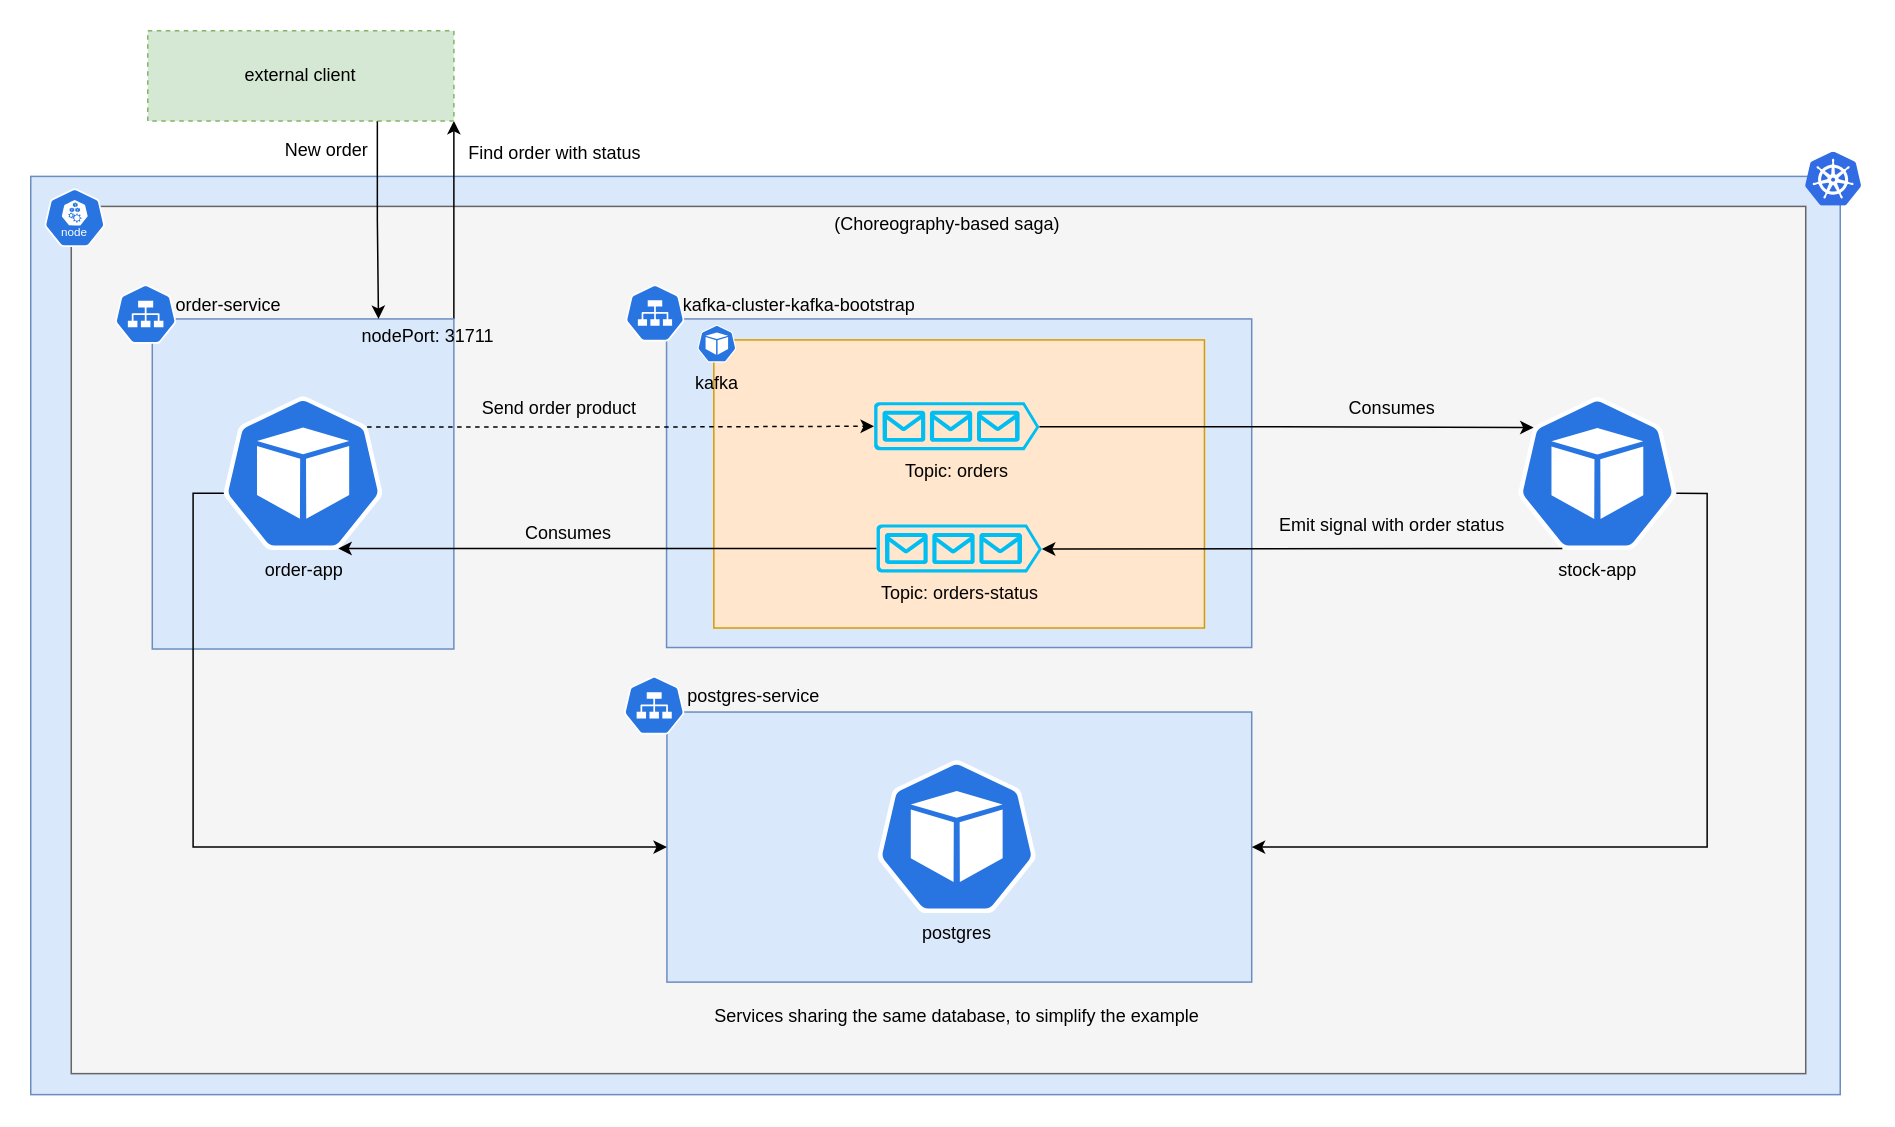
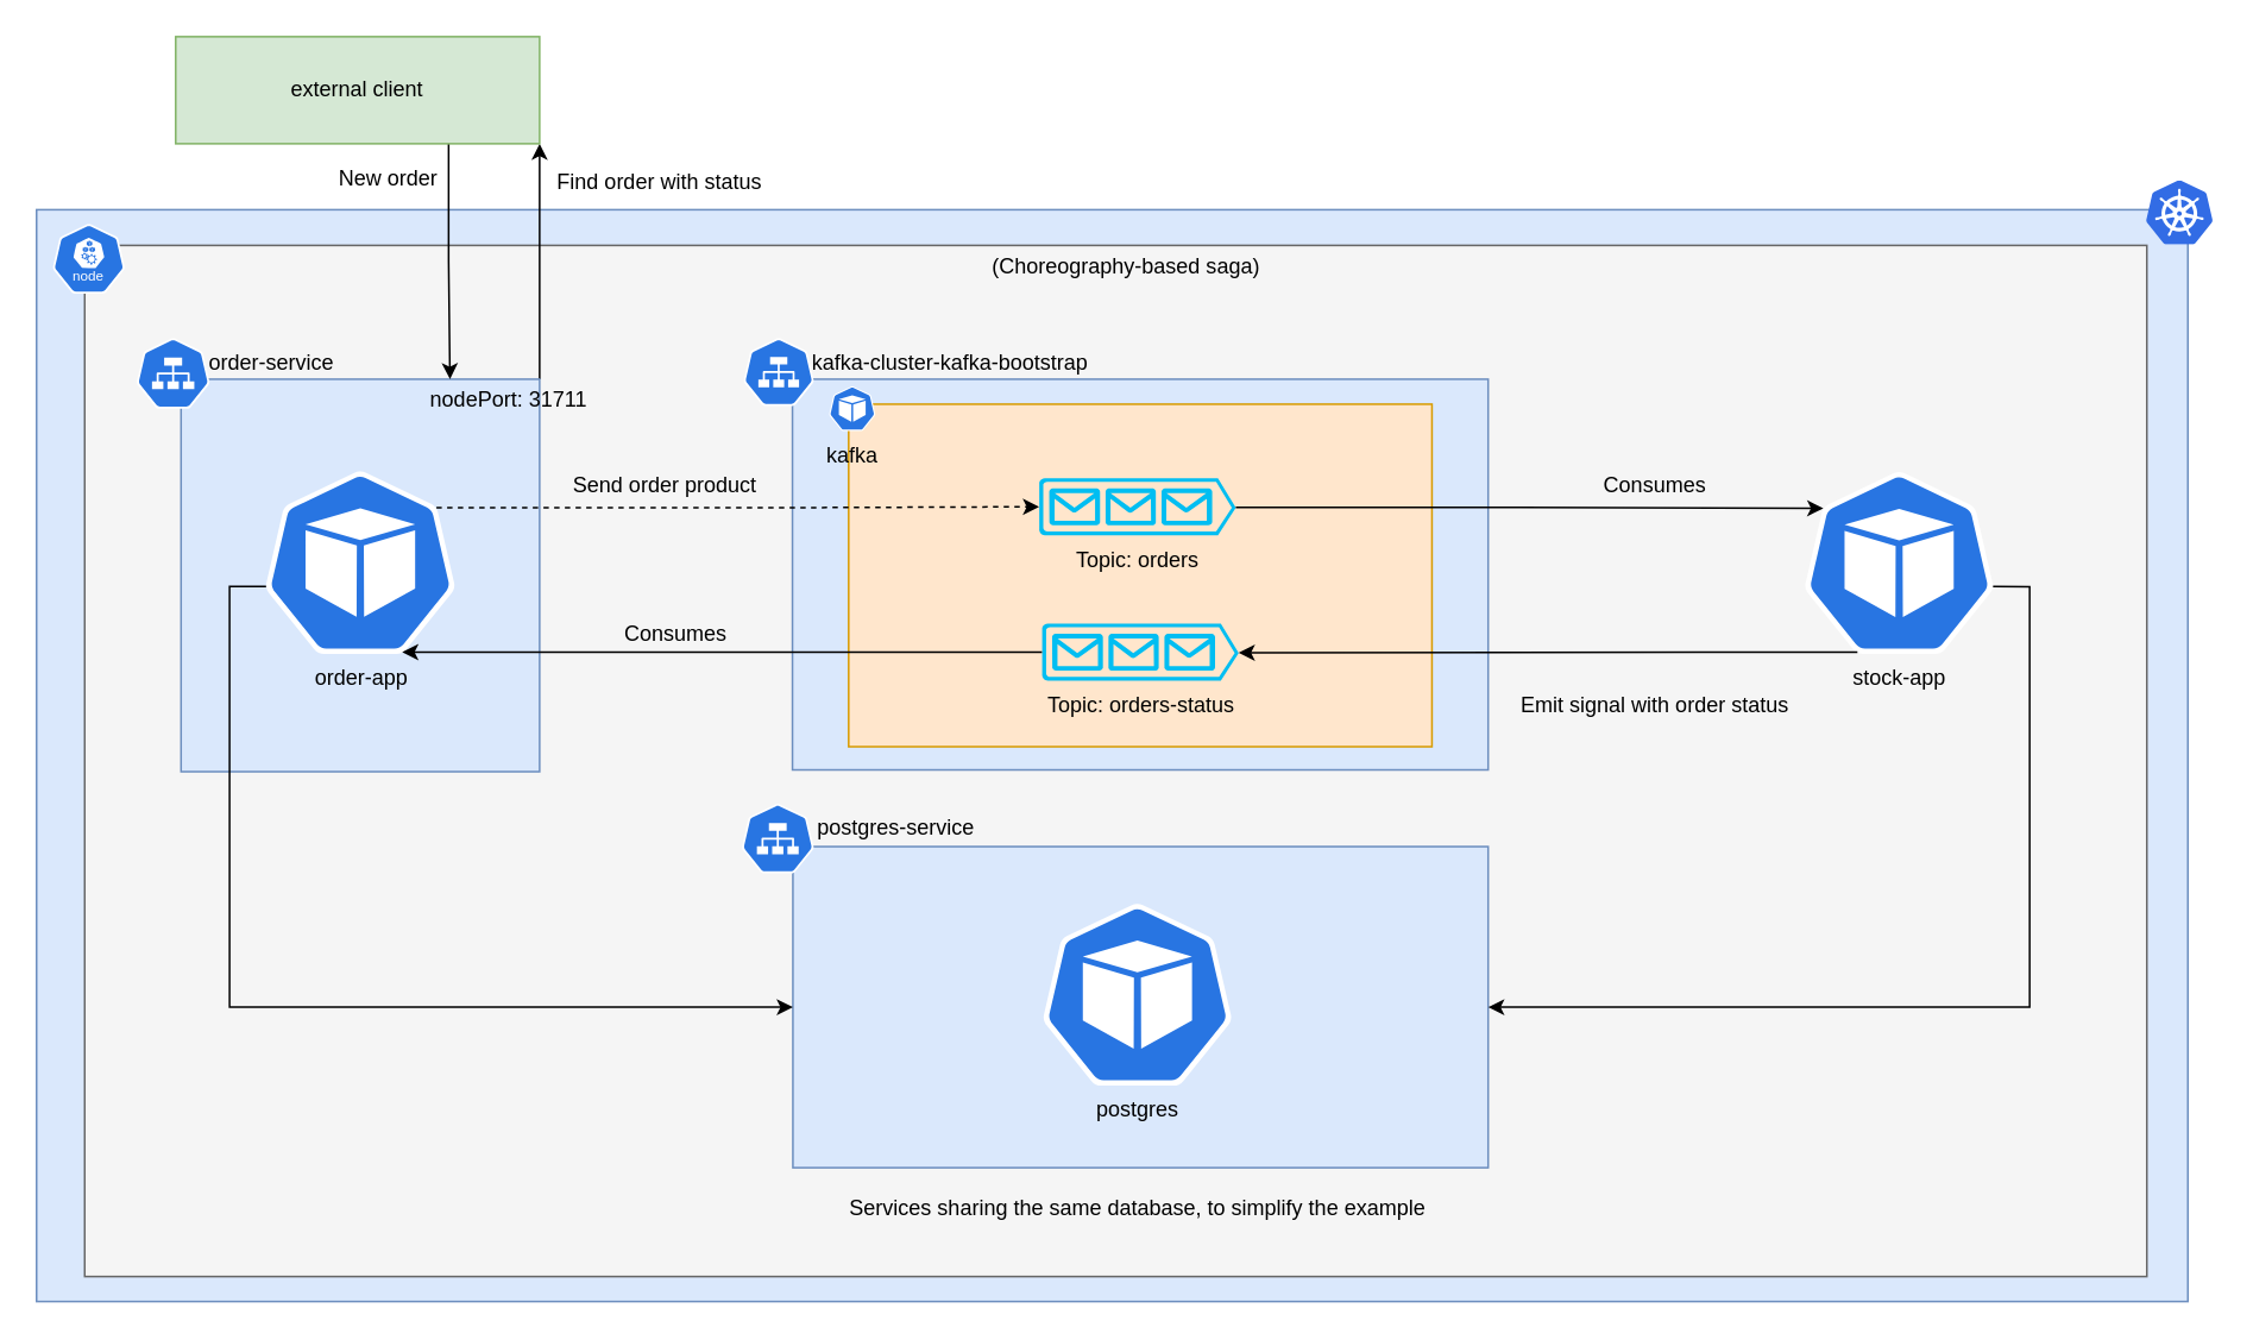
- <mxCell id="19" value="external client" style="whiteSpace=wrap;html=1;fillColor=#d5e8d4;strokeColor=#82b366;dashed=1;" vertex="1" parent="1"><mxGeometry x="98" y="20" width="204" height="60" as="geometry" /></mxCell>
+ <mxCell id="19" value="external client" style="whiteSpace=wrap;html=1;fillColor=#d5e8d4;strokeColor=#82b366;" vertex="1" parent="1"><mxGeometry x="98" y="20" width="204" height="60" as="geometry" /></mxCell>
- <mxCell id="34" value="Emit signal with order status" style="text;html=1;align=center;verticalAlign=middle;resizable=0;points=[];autosize=1;strokeColor=none;fillColor=none;" vertex="1" parent="1"><mxGeometry x="843" y="337" width="168" height="26" as="geometry" /></mxCell>
+ <mxCell id="34" value="Emit signal with order status" style="text;html=1;align=center;verticalAlign=middle;resizable=0;points=[];autosize=1;strokeColor=none;fillColor=none;" vertex="1" parent="1"><mxGeometry x="843" y="382" width="168" height="26" as="geometry" /></mxCell>
